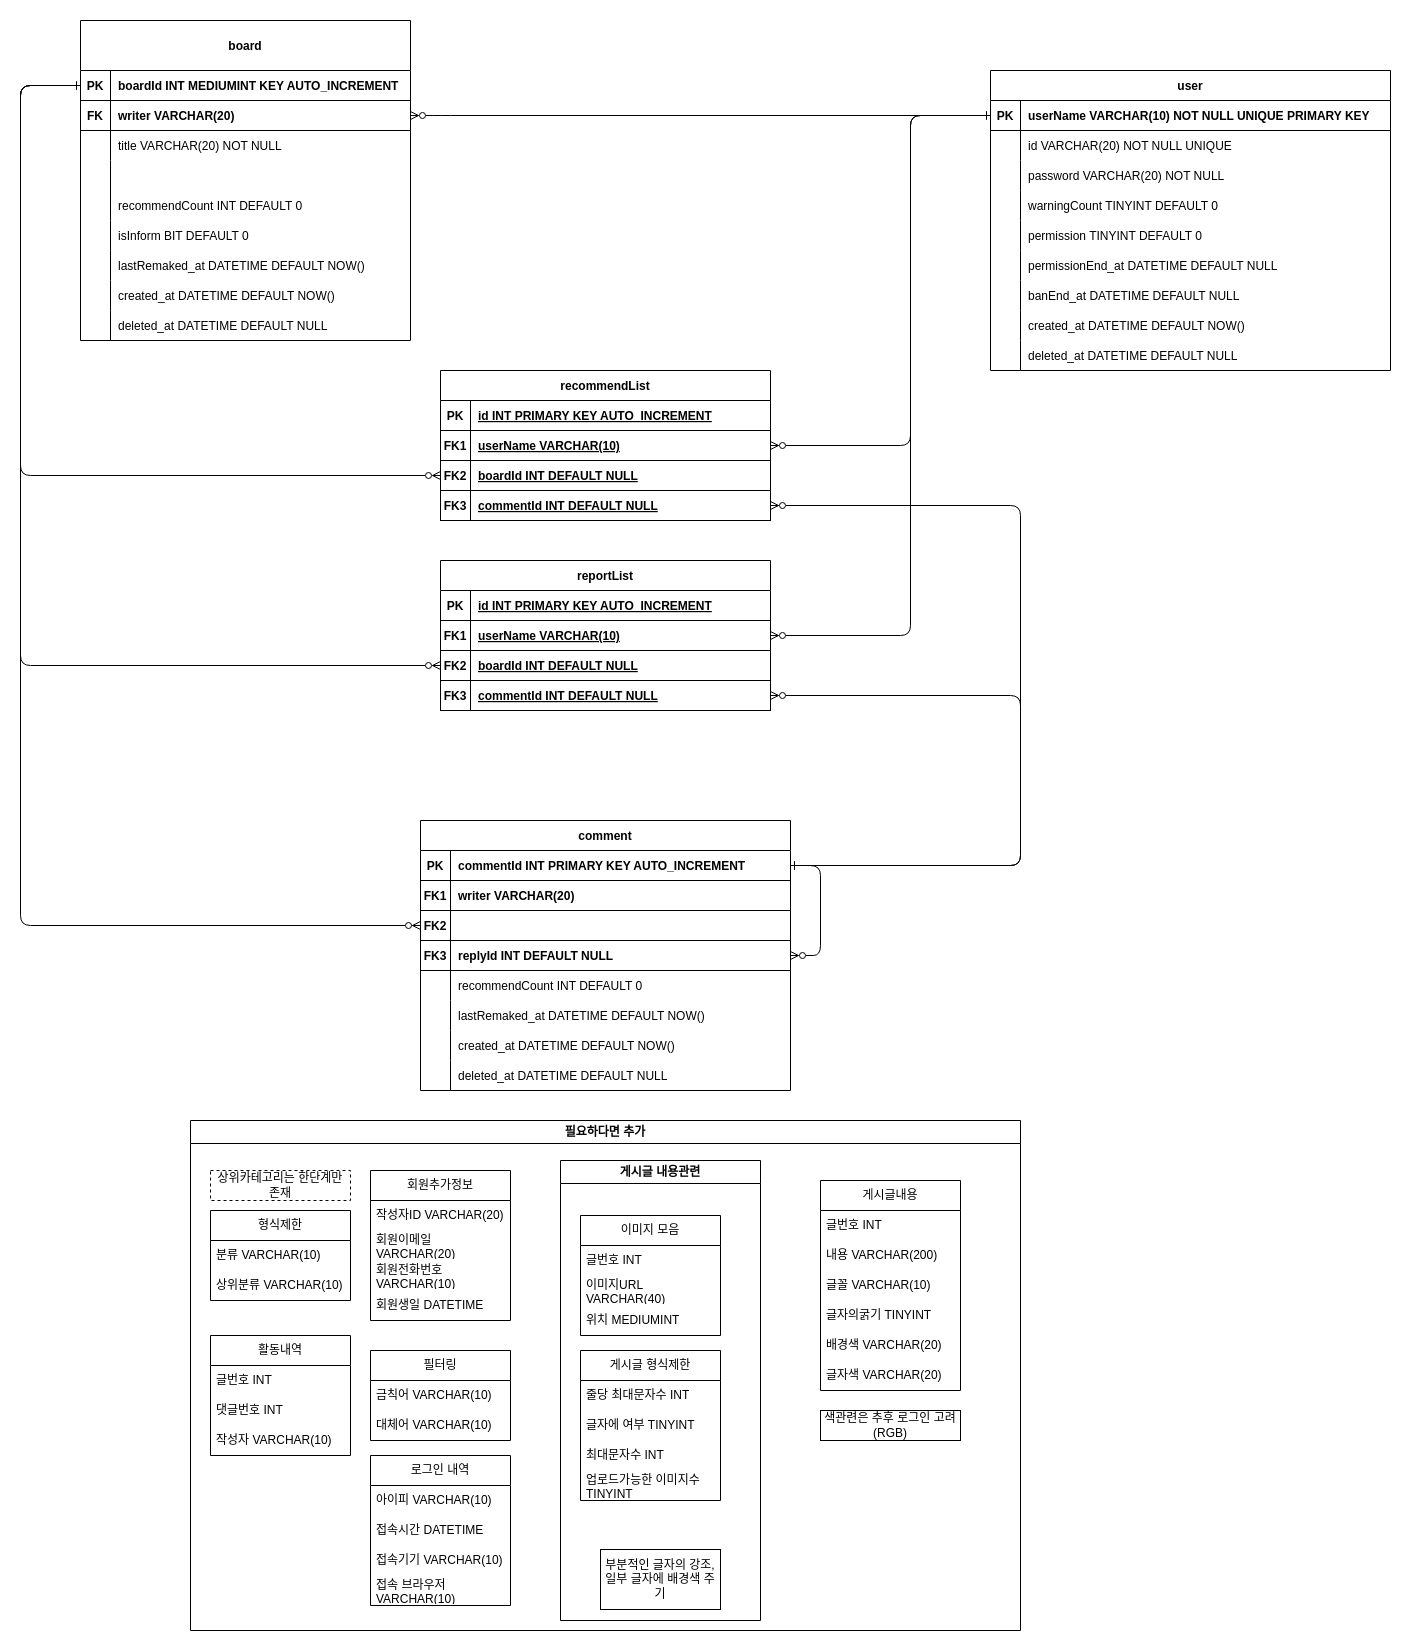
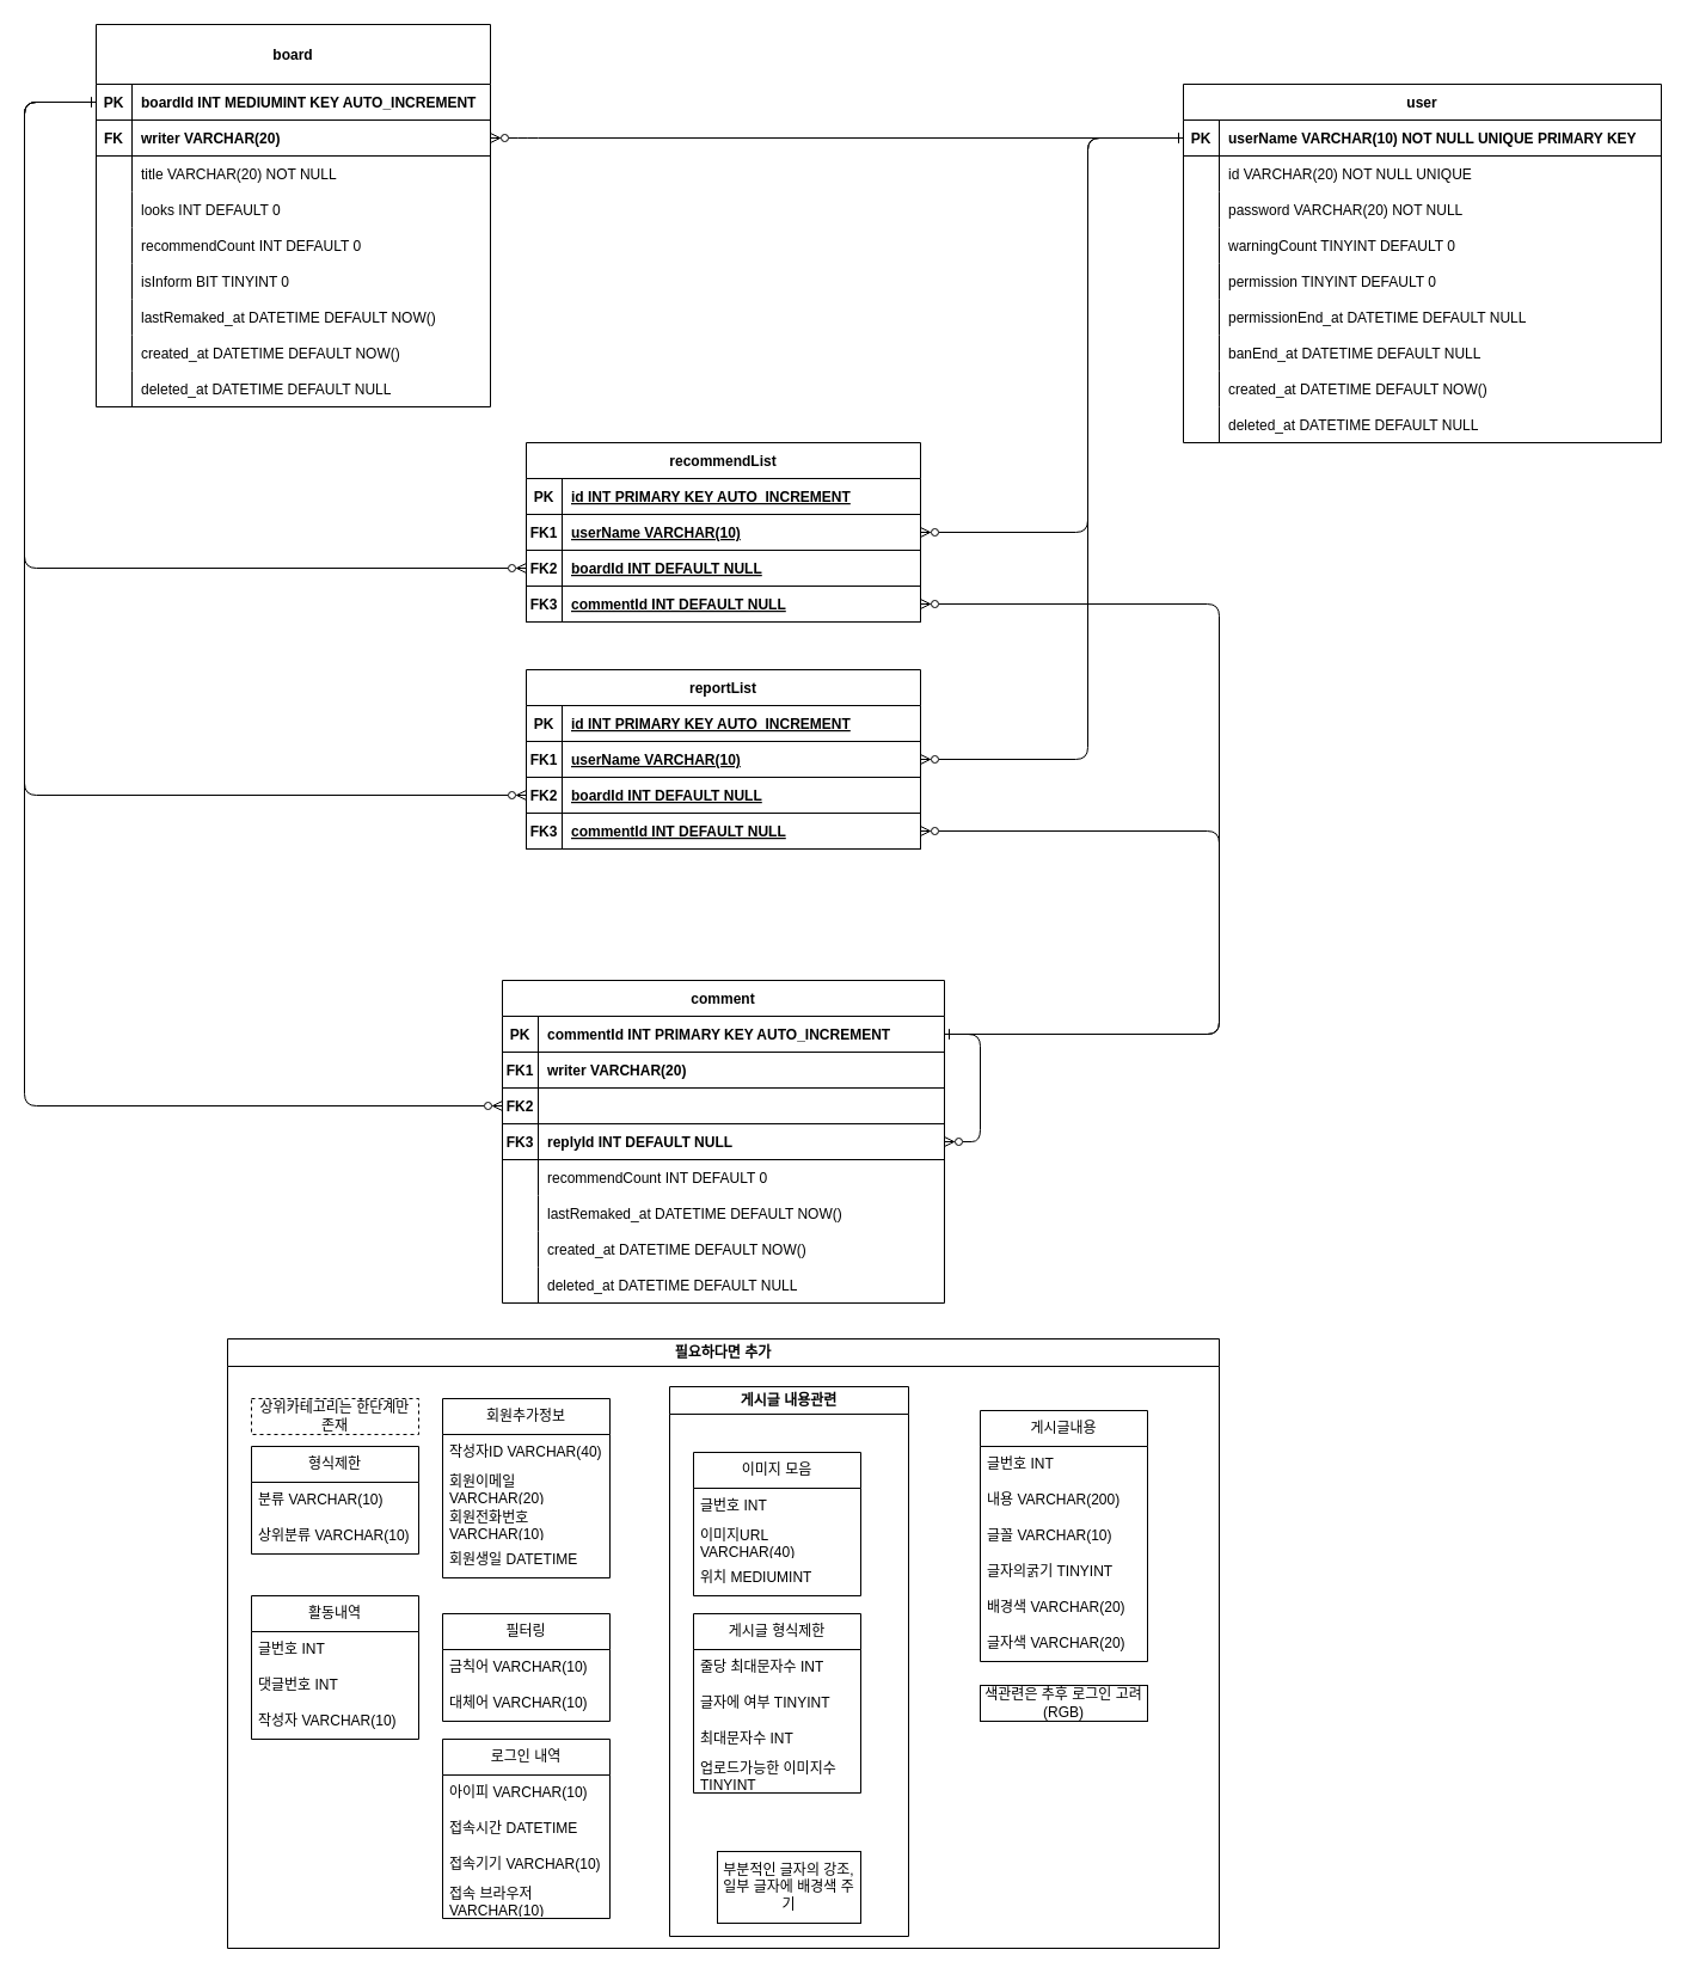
+ <mxCell id="55" value="looks INT DEFAULT 0" style="shape=partialRectangle;overflow=hidden;connectable=0;fillColor=none;top=0;left=0;bottom=0;right=0;align=left;spacingLeft=6;" parent="53" vertex="1"><mxGeometry x="30" width="300" height="30" as="geometry"><mxRectangle width="300" height="30" as="alternateBounds" /></mxGeometry></mxCell>
- <mxCell id="61" value="isInform BIT DEFAULT 0" style="shape=partialRectangle;overflow=hidden;connectable=0;fillColor=none;top=0;left=0;bottom=0;right=0;align=left;spacingLeft=6;" parent="59" vertex="1"><mxGeometry x="30" width="300" height="30" as="geometry"><mxRectangle width="300" height="30" as="alternateBounds" /></mxGeometry></mxCell>
+ <mxCell id="61" value="isInform BIT TINYINT 0" style="shape=partialRectangle;overflow=hidden;connectable=0;fillColor=none;top=0;left=0;bottom=0;right=0;align=left;spacingLeft=6;" parent="59" vertex="1"><mxGeometry x="30" width="300" height="30" as="geometry"><mxRectangle width="300" height="30" as="alternateBounds" /></mxGeometry></mxCell>
- <mxCell id="123" value="작성자ID VARCHAR(20)" style="text;strokeColor=none;fillColor=none;align=left;verticalAlign=middle;spacingLeft=4;spacingRight=4;overflow=hidden;points=[[0,0.5],[1,0.5]];portConstraint=eastwest;rotatable=0;whiteSpace=wrap;html=1;" vertex="1" parent="122"><mxGeometry y="30" width="140" height="30" as="geometry" /></mxCell>
+ <mxCell id="123" value="작성자ID VARCHAR(40)" style="text;strokeColor=none;fillColor=none;align=left;verticalAlign=middle;spacingLeft=4;spacingRight=4;overflow=hidden;points=[[0,0.5],[1,0.5]];portConstraint=eastwest;rotatable=0;whiteSpace=wrap;html=1;" vertex="1" parent="122"><mxGeometry y="30" width="140" height="30" as="geometry" /></mxCell>
